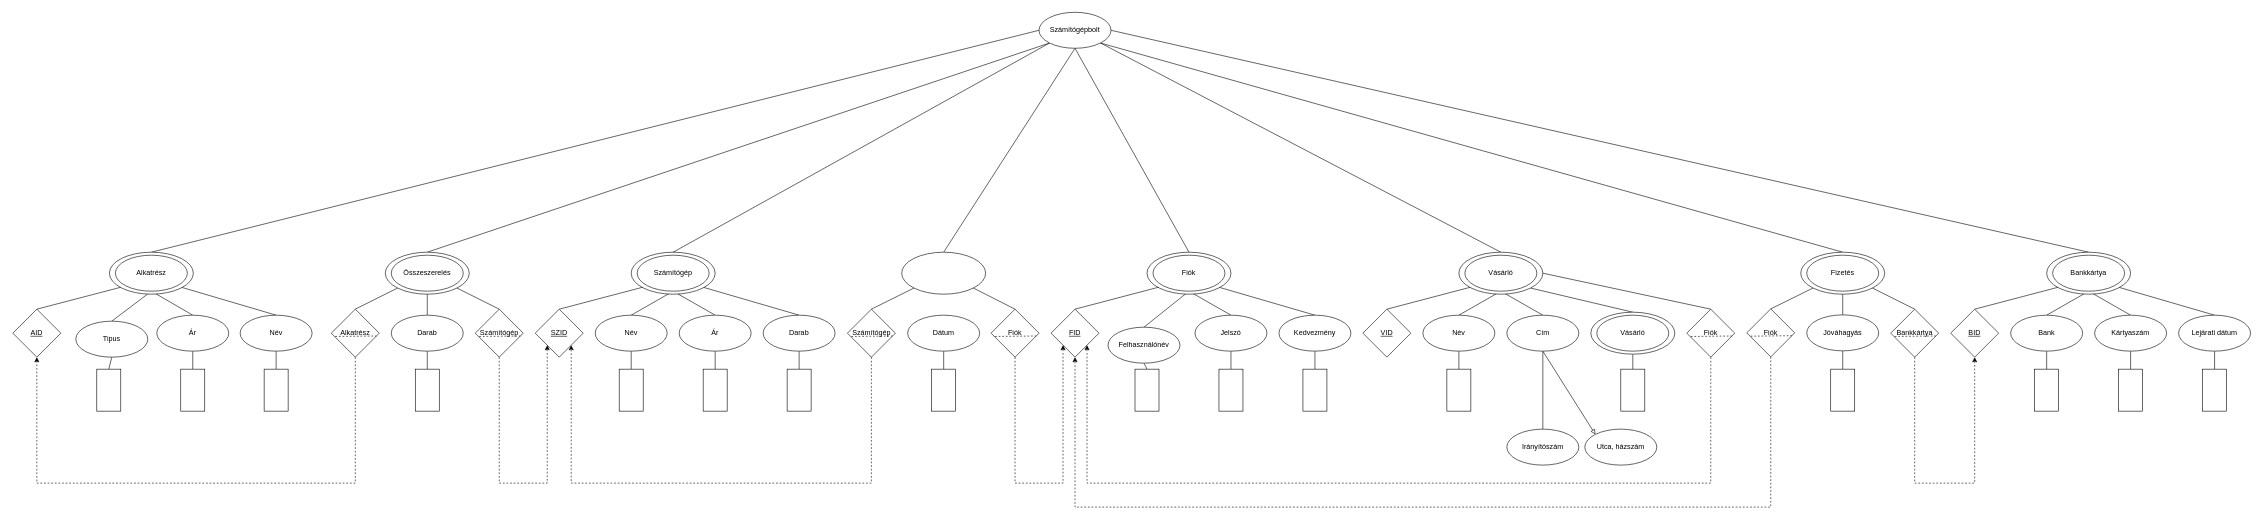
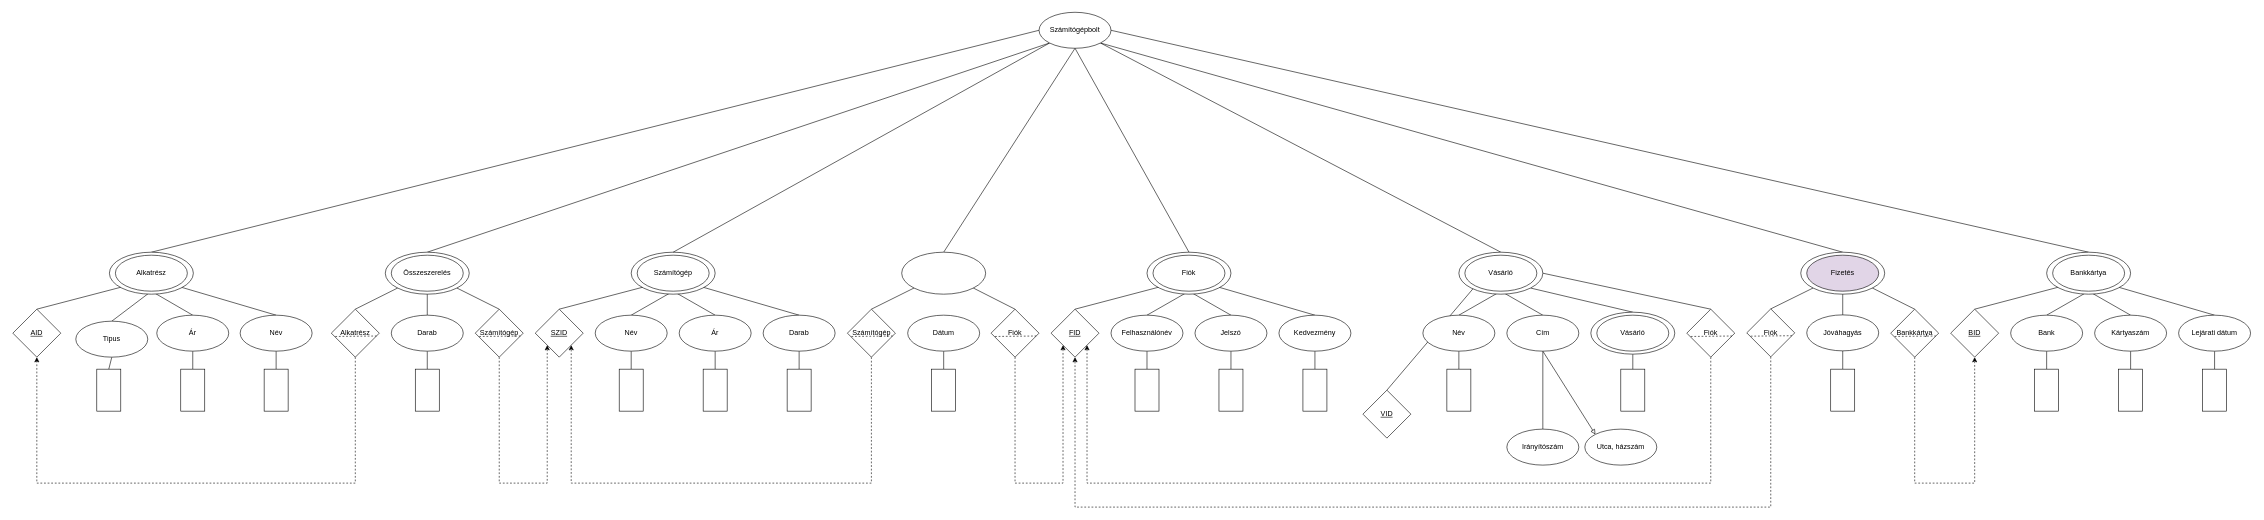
- <mxCell id="107" value="Fizetés" style="ellipse;whiteSpace=wrap;html=1;" vertex="1" parent="1"><mxGeometry x="3011" y="425" width="120" height="60" as="geometry" /></mxCell>
+ <mxCell id="107" value="Fizetés" style="ellipse;whiteSpace=wrap;html=1;fillColor=#e1d5e7;" vertex="1" parent="1"><mxGeometry x="3011" y="425" width="120" height="60" as="geometry" /></mxCell>
- <mxCell id="76" value="&lt;u&gt;VID&lt;/u&gt;" style="rhombus;whiteSpace=wrap;html=1;" parent="1" vertex="1"><mxGeometry x="2271" y="515" width="80" height="80" as="geometry" /></mxCell>
+ <mxCell id="76" value="&lt;u&gt;VID&lt;/u&gt;" style="rhombus;whiteSpace=wrap;html=1;" parent="1" vertex="1"><mxGeometry x="2271" y="650" width="80" height="80" as="geometry" /></mxCell>
- <mxCell id="57" value="Felhasználónév" style="ellipse;whiteSpace=wrap;html=1;" parent="1" vertex="1"><mxGeometry x="1846" y="545" width="120" height="60" as="geometry" /></mxCell>
+ <mxCell id="57" value="Felhasználónév" style="ellipse;whiteSpace=wrap;html=1;" parent="1" vertex="1"><mxGeometry x="1851" y="525" width="120" height="60" as="geometry" /></mxCell>
